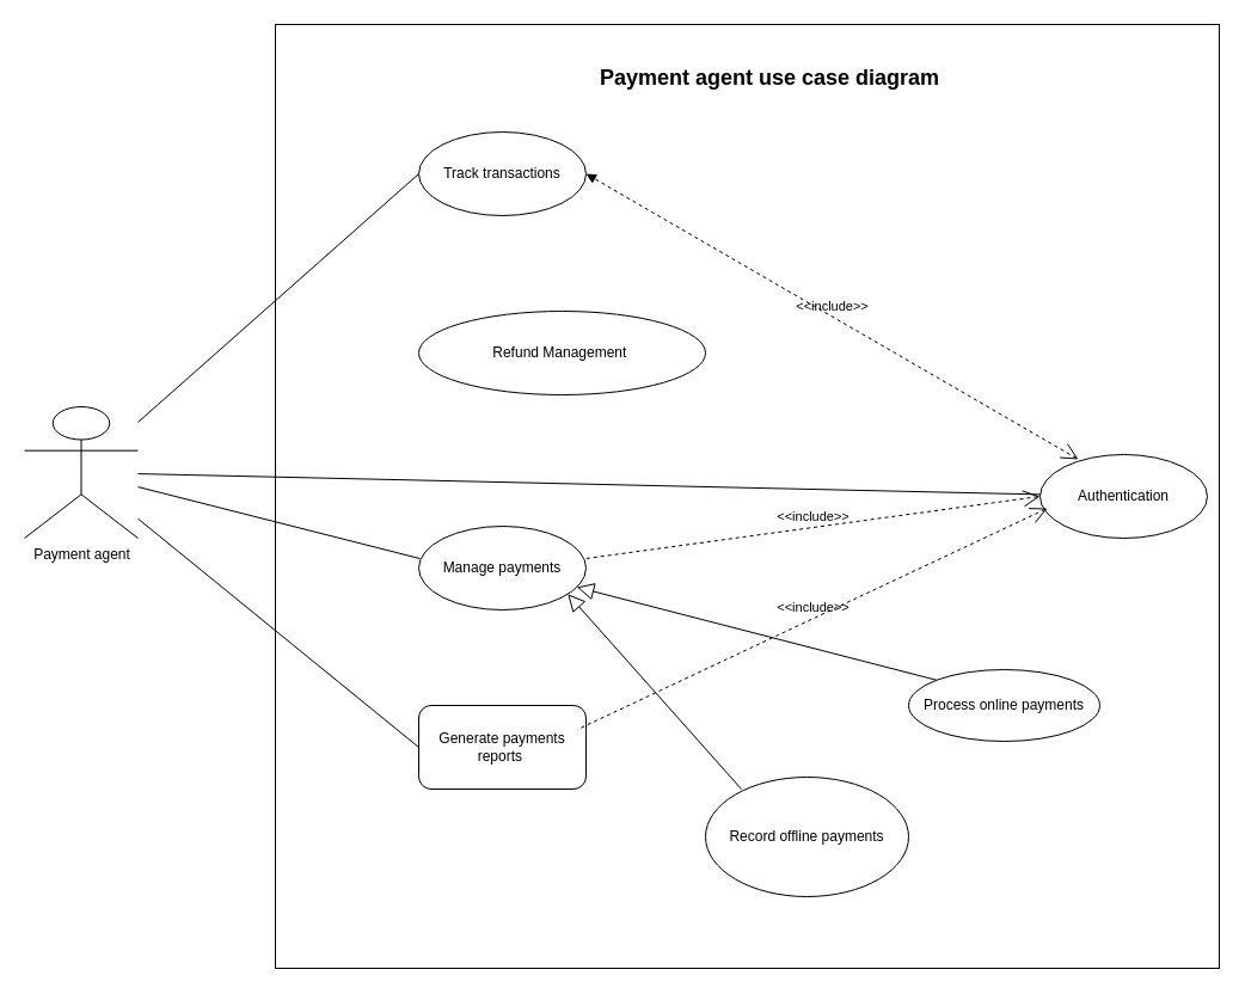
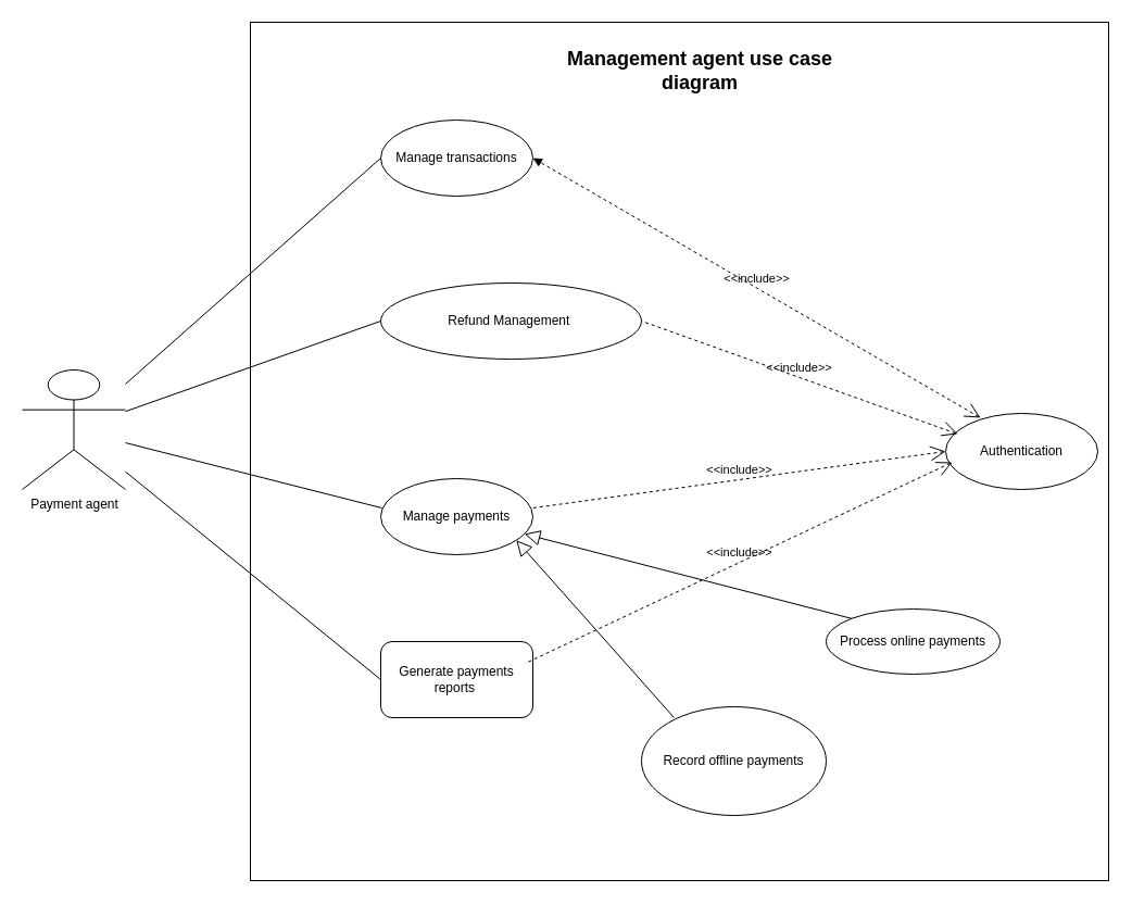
- <mxCell id="4" value="&lt;font style=&quot;font-size: 18px;&quot;&gt;&lt;b&gt;Payment agent use case diagram&lt;/b&gt;&lt;/font&gt;" style="text;html=1;align=center;verticalAlign=middle;whiteSpace=wrap;rounded=0;" parent="1" vertex="1"><mxGeometry x="490" y="30" width="307.5" height="70" as="geometry" /></mxCell>
+ <mxCell id="4" value="&lt;font style=&quot;font-size: 18px;&quot;&gt;&lt;b&gt;Management agent use case diagram&lt;/b&gt;&lt;/font&gt;" style="text;html=1;align=center;verticalAlign=middle;whiteSpace=wrap;rounded=0;" parent="1" vertex="1"><mxGeometry x="490" y="30" width="307.5" height="70" as="geometry" /></mxCell>
- <mxCell id="6" value="Track transactions" style="ellipse;whiteSpace=wrap;html=1;" parent="1" vertex="1"><mxGeometry x="350" y="110" width="140" height="70" as="geometry" /></mxCell>
+ <mxCell id="6" value="Manage transactions" style="ellipse;whiteSpace=wrap;html=1;" parent="1" vertex="1"><mxGeometry x="350" y="110" width="140" height="70" as="geometry" /></mxCell>
+ <mxCell id="15" value="&amp;lt;&amp;lt;include&amp;gt;&amp;gt;" style="edgeStyle=none;html=1;startArrow=open;endArrow=none;startSize=12;verticalAlign=bottom;dashed=1;labelBackgroundColor=none;rounded=0;entryX=1;entryY=0.5;entryDx=0;entryDy=0;exitX=0.079;exitY=0.271;exitDx=0;exitDy=0;exitPerimeter=0;" parent="1" source="5" target="7" edge="1"><mxGeometry width="160" relative="1" as="geometry"><mxPoint x="540" y="310" as="sourcePoint" /><mxPoint x="910" y="290" as="targetPoint" /></mxGeometry></mxCell>
- <mxCell id="19" value="" style="edgeStyle=none;html=1;endArrow=none;verticalAlign=bottom;rounded=0;" parent="1" source="3" target="5" edge="1"><mxGeometry width="160" relative="1" as="geometry"><mxPoint x="90" y="400" as="sourcePoint" /><mxPoint x="250" y="400" as="targetPoint" /></mxGeometry></mxCell>
+ <mxCell id="19" value="" style="edgeStyle=none;html=1;endArrow=none;verticalAlign=bottom;rounded=0;entryX=0;entryY=0.5;entryDx=0;entryDy=0;" parent="1" source="3" target="7" edge="1"><mxGeometry width="160" relative="1" as="geometry"><mxPoint x="90" y="400" as="sourcePoint" /><mxPoint x="250" y="400" as="targetPoint" /></mxGeometry></mxCell>
